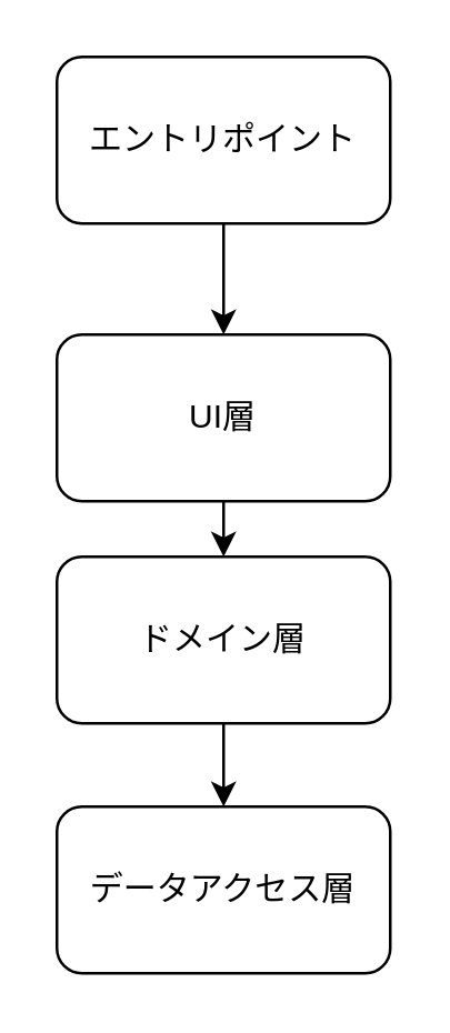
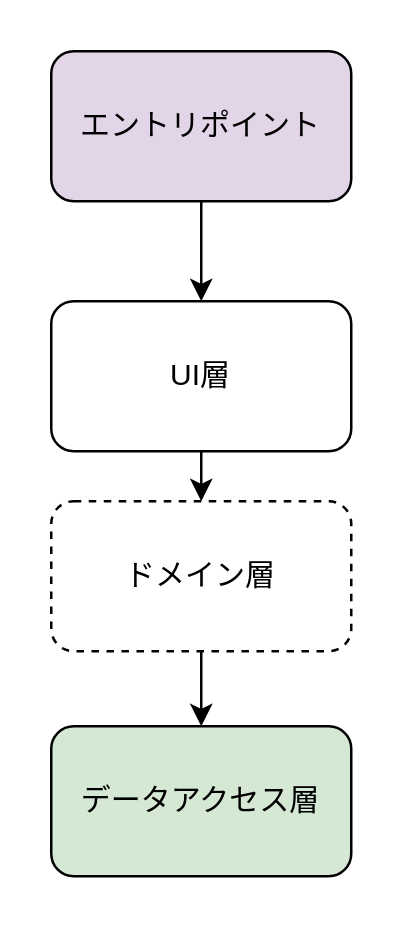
- <mxCell id="3" value="エントリポイント" style="rounded=1;whiteSpace=wrap;html=1;" vertex="1" parent="1"><mxGeometry x="20" y="20" width="120" height="60" as="geometry" /></mxCell>
+ <mxCell id="3" value="エントリポイント" style="rounded=1;whiteSpace=wrap;html=1;fillColor=#e1d5e7;" vertex="1" parent="1"><mxGeometry x="20" y="20" width="120" height="60" as="geometry" /></mxCell>
- <mxCell id="7" value="ドメイン層" style="rounded=1;whiteSpace=wrap;html=1;" vertex="1" parent="1"><mxGeometry x="20" y="200" width="120" height="60" as="geometry" /></mxCell>
+ <mxCell id="7" value="ドメイン層" style="rounded=1;whiteSpace=wrap;html=1;dashed=1;" vertex="1" parent="1"><mxGeometry x="20" y="200" width="120" height="60" as="geometry" /></mxCell>
- <mxCell id="8" value="データアクセス層&lt;br&gt;" style="rounded=1;whiteSpace=wrap;html=1;" vertex="1" parent="1"><mxGeometry x="20" y="290" width="120" height="60" as="geometry" /></mxCell>
+ <mxCell id="8" value="データアクセス層&lt;br&gt;" style="rounded=1;whiteSpace=wrap;html=1;fillColor=#d5e8d4;" vertex="1" parent="1"><mxGeometry x="20" y="290" width="120" height="60" as="geometry" /></mxCell>
